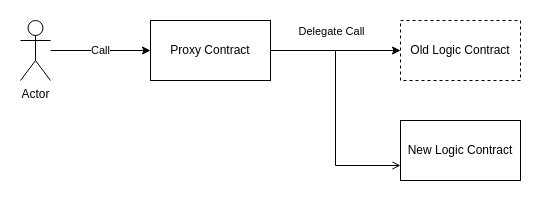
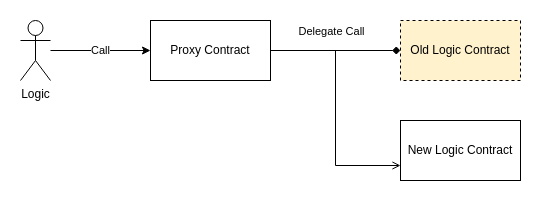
- <mxCell id="5" style="edgeStyle=orthogonalEdgeStyle;rounded=0;orthogonalLoop=1;jettySize=auto;html=1;" edge="1" parent="1" source="8" target="4"><mxGeometry relative="1" as="geometry" /></mxCell>
+ <mxCell id="5" style="edgeStyle=orthogonalEdgeStyle;rounded=0;orthogonalLoop=1;jettySize=auto;html=1;endArrow=diamond;" edge="1" parent="1" source="8" target="4"><mxGeometry relative="1" as="geometry" /></mxCell>
- <mxCell id="4" value="Old Logic Contract" style="rounded=0;whiteSpace=wrap;html=1;dashed=1;" vertex="1" parent="1"><mxGeometry x="400" y="20" width="120" height="60" as="geometry" /></mxCell>
+ <mxCell id="4" value="Old Logic Contract" style="rounded=0;whiteSpace=wrap;html=1;dashed=1;fillColor=#fff2cc;" vertex="1" parent="1"><mxGeometry x="400" y="20" width="120" height="60" as="geometry" /></mxCell>
- <mxCell id="3" value="Actor" style="shape=umlActor;verticalLabelPosition=bottom;verticalAlign=top;html=1;outlineConnect=0;" vertex="1" parent="1"><mxGeometry x="20" y="20" width="30" height="60" as="geometry" /></mxCell>
+ <mxCell id="3" value="Logic" style="shape=umlActor;verticalLabelPosition=bottom;verticalAlign=top;html=1;outlineConnect=0;" vertex="1" parent="1"><mxGeometry x="20" y="20" width="30" height="60" as="geometry" /></mxCell>
